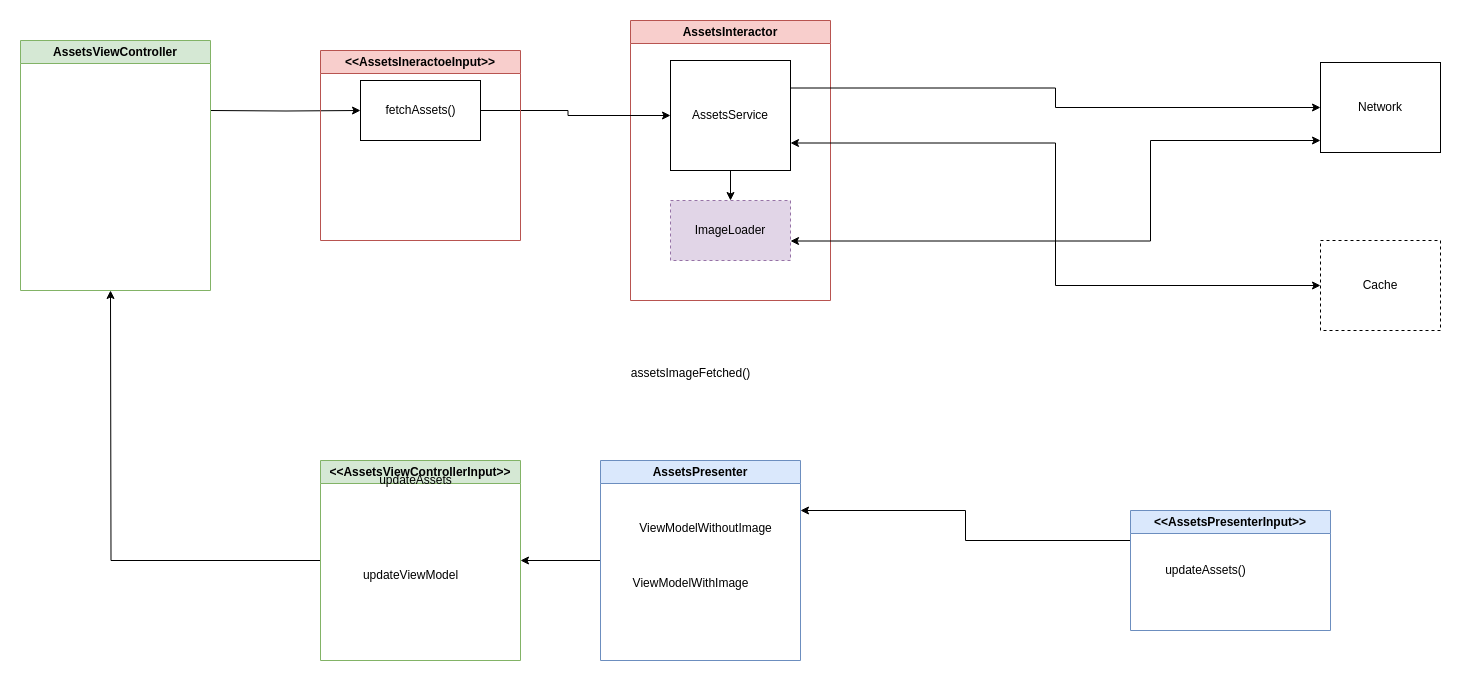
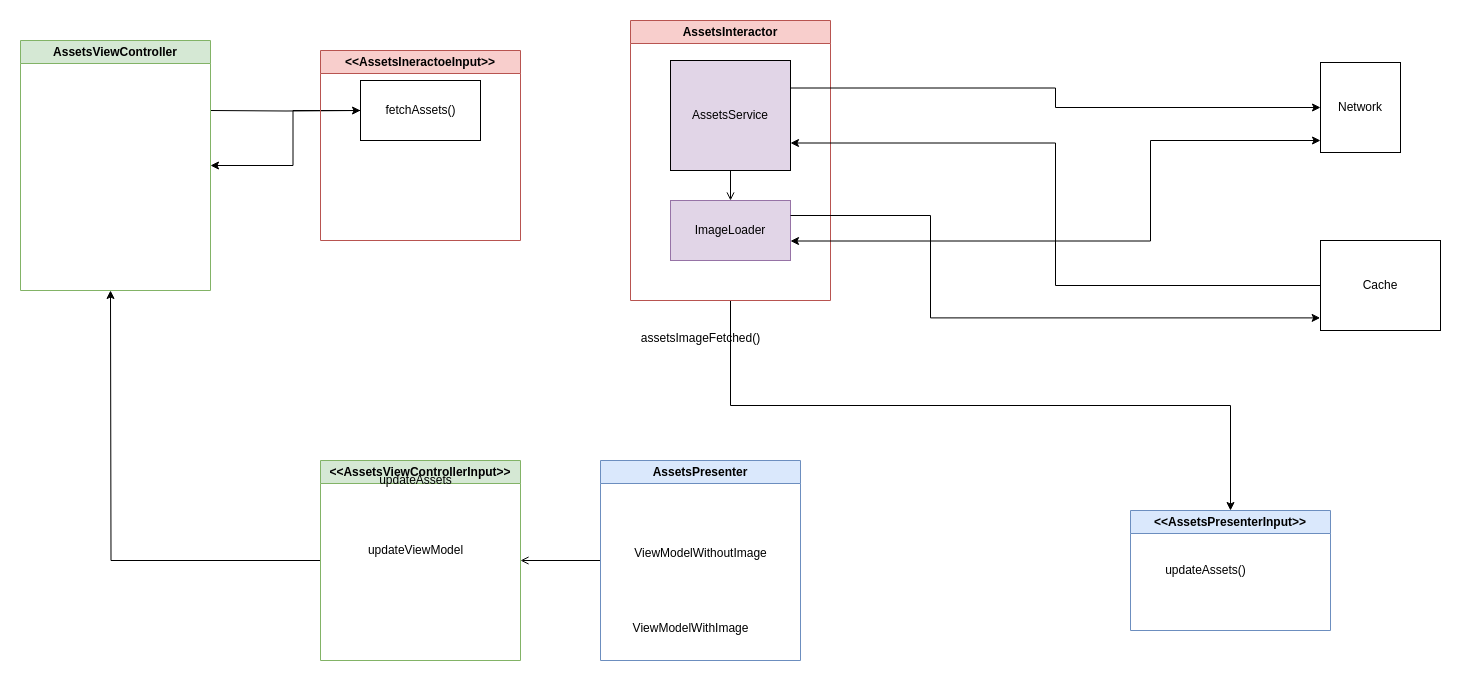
- <mxCell id="29" value="Network" style="rounded=0;whiteSpace=wrap;html=1;" vertex="1" parent="1"><mxGeometry x="1320" y="62" width="120" height="90" as="geometry" /></mxCell>
+ <mxCell id="29" value="Network" style="rounded=0;whiteSpace=wrap;html=1;" vertex="1" parent="1"><mxGeometry x="1320" y="62" width="80" height="90" as="geometry" /></mxCell>
- <mxCell id="11" style="edgeStyle=orthogonalEdgeStyle;rounded=0;orthogonalLoop=1;jettySize=auto;html=1;entryX=0;entryY=0.5;entryDx=0;entryDy=0;" edge="1" parent="1" source="19" target="7"><mxGeometry relative="1" as="geometry" /></mxCell>
+ <mxCell id="11" style="edgeStyle=orthogonalEdgeStyle;rounded=0;orthogonalLoop=1;jettySize=auto;html=1;" edge="1" parent="1" source="19" target="3"><mxGeometry relative="1" as="geometry" /></mxCell>
- <mxCell id="7" value="AssetsService" style="whiteSpace=wrap;html=1;" vertex="1" parent="5"><mxGeometry x="40" y="40" width="120" height="110" as="geometry" /></mxCell>
+ <mxCell id="7" value="AssetsService" style="whiteSpace=wrap;html=1;fillColor=#e1d5e7;" vertex="1" parent="5"><mxGeometry x="40" y="40" width="120" height="110" as="geometry" /></mxCell>
- <mxCell id="6" style="edgeStyle=orthogonalEdgeStyle;rounded=0;orthogonalLoop=1;jettySize=auto;html=1;entryX=0.5;entryY=0;entryDx=0;entryDy=0;" edge="1" parent="5" source="7" target="9"><mxGeometry relative="1" as="geometry" /></mxCell>
+ <mxCell id="6" style="edgeStyle=orthogonalEdgeStyle;rounded=0;orthogonalLoop=1;jettySize=auto;html=1;entryX=0.5;entryY=0;entryDx=0;entryDy=0;endArrow=open;" edge="1" parent="5" source="7" target="9"><mxGeometry relative="1" as="geometry" /></mxCell>
- <mxCell id="9" value="ImageLoader" style="rounded=0;whiteSpace=wrap;html=1;fillColor=#e1d5e7;strokeColor=#9673a6;dashed=1;" vertex="1" parent="5"><mxGeometry x="40" y="180" width="120" height="60" as="geometry" /></mxCell>
+ <mxCell id="9" value="ImageLoader" style="rounded=0;whiteSpace=wrap;html=1;fillColor=#e1d5e7;strokeColor=#9673a6;" vertex="1" parent="5"><mxGeometry x="40" y="180" width="120" height="60" as="geometry" /></mxCell>
- <mxCell id="31" style="edgeStyle=orthogonalEdgeStyle;rounded=0;orthogonalLoop=1;jettySize=auto;html=1;exitX=1;exitY=0.75;exitDx=0;exitDy=0;entryX=0;entryY=0.5;entryDx=0;entryDy=0;startArrow=classic;startFill=1;" edge="1" parent="1" source="7" target="28"><mxGeometry relative="1" as="geometry" /></mxCell>
+ <mxCell id="31" style="edgeStyle=orthogonalEdgeStyle;rounded=0;orthogonalLoop=1;jettySize=auto;html=1;exitX=1;exitY=0.75;exitDx=0;exitDy=0;entryX=0;entryY=0.5;entryDx=0;entryDy=0;startArrow=classic;startFill=1;endArrow=none;" edge="1" parent="1" source="7" target="28"><mxGeometry relative="1" as="geometry" /></mxCell>
- <mxCell id="28" value="Cache" style="rounded=0;whiteSpace=wrap;html=1;dashed=1;" vertex="1" parent="1"><mxGeometry x="1320" y="240" width="120" height="90" as="geometry" /></mxCell>
+ <mxCell id="28" value="Cache" style="rounded=0;whiteSpace=wrap;html=1;" vertex="1" parent="1"><mxGeometry x="1320" y="240" width="120" height="90" as="geometry" /></mxCell>
+ <mxCell id="32" style="edgeStyle=orthogonalEdgeStyle;rounded=0;orthogonalLoop=1;jettySize=auto;html=1;exitX=1;exitY=0.25;exitDx=0;exitDy=0;entryX=-0.003;entryY=0.86;entryDx=0;entryDy=0;entryPerimeter=0;" edge="1" parent="1" source="9" target="28"><mxGeometry relative="1" as="geometry"><Array as="points"><mxPoint x="930" y="215" /><mxPoint x="930" y="317" /></Array></mxGeometry></mxCell>
- <mxCell id="27" value="assetsImageFetched()" style="text;html=1;align=center;verticalAlign=middle;resizable=0;points=[];autosize=1;strokeColor=none;fillColor=none;" vertex="1" parent="1"><mxGeometry x="620" y="358" width="140" height="30" as="geometry" /></mxCell>
+ <mxCell id="27" value="assetsImageFetched()" style="text;html=1;align=center;verticalAlign=middle;resizable=0;points=[];autosize=1;strokeColor=none;fillColor=none;" vertex="1" parent="1"><mxGeometry x="630" y="323" width="140" height="30" as="geometry" /></mxCell>
+ <mxCell id="4" style="edgeStyle=orthogonalEdgeStyle;rounded=0;orthogonalLoop=1;jettySize=auto;html=1;exitX=0.5;exitY=1;exitDx=0;exitDy=0;entryX=0.5;entryY=0;entryDx=0;entryDy=0;" edge="1" parent="1" source="5" target="21"><mxGeometry relative="1" as="geometry" /></mxCell>
- <mxCell id="14" value="ViewModelWithoutImage" style="text;html=1;align=center;verticalAlign=middle;resizable=0;points=[];autosize=1;strokeColor=none;fillColor=none;" vertex="1" parent="13"><mxGeometry x="25" y="53" width="160" height="30" as="geometry" /></mxCell>
+ <mxCell id="14" value="ViewModelWithoutImage" style="text;html=1;align=center;verticalAlign=middle;resizable=0;points=[];autosize=1;strokeColor=none;fillColor=none;" vertex="1" parent="13"><mxGeometry x="20" y="78" width="160" height="30" as="geometry" /></mxCell>
- <mxCell id="20" style="edgeStyle=orthogonalEdgeStyle;rounded=0;orthogonalLoop=1;jettySize=auto;html=1;exitX=0;exitY=0.25;exitDx=0;exitDy=0;entryX=1;entryY=0.25;entryDx=0;entryDy=0;" edge="1" parent="1" source="21" target="13"><mxGeometry relative="1" as="geometry" /></mxCell>
- <mxCell id="12" style="edgeStyle=orthogonalEdgeStyle;rounded=0;orthogonalLoop=1;jettySize=auto;html=1;entryX=1;entryY=0.5;entryDx=0;entryDy=0;" edge="1" parent="1" source="13" target="24"><mxGeometry relative="1" as="geometry" /></mxCell>
+ <mxCell id="12" style="edgeStyle=orthogonalEdgeStyle;rounded=0;orthogonalLoop=1;jettySize=auto;html=1;entryX=1;entryY=0.5;entryDx=0;entryDy=0;endArrow=open;" edge="1" parent="1" source="13" target="24"><mxGeometry relative="1" as="geometry" /></mxCell>
- <mxCell id="26" value="updateViewModel" style="text;html=1;align=center;verticalAlign=middle;resizable=0;points=[];autosize=1;strokeColor=none;fillColor=none;" vertex="1" parent="24"><mxGeometry x="30" y="100" width="120" height="30" as="geometry" /></mxCell>
+ <mxCell id="26" value="updateViewModel" style="text;html=1;align=center;verticalAlign=middle;resizable=0;points=[];autosize=1;strokeColor=none;fillColor=none;" vertex="1" parent="24"><mxGeometry x="35" y="75" width="120" height="30" as="geometry" /></mxCell>
- <mxCell id="15" value="ViewModelWithImage" style="text;html=1;align=center;verticalAlign=middle;resizable=0;points=[];autosize=1;strokeColor=none;fillColor=none;" vertex="1" parent="13"><mxGeometry x="20" y="108" width="140" height="30" as="geometry" /></mxCell>
+ <mxCell id="15" value="ViewModelWithImage" style="text;html=1;align=center;verticalAlign=middle;resizable=0;points=[];autosize=1;strokeColor=none;fillColor=none;" vertex="1" parent="13"><mxGeometry x="20" y="153" width="140" height="30" as="geometry" /></mxCell>
